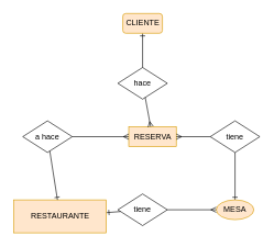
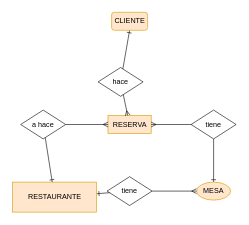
- <mxCell id="2" value="hace" style="rhombus;whiteSpace=wrap;html=1;" parent="1" vertex="1"><mxGeometry x="178" y="102" width="75" height="48" as="geometry" /></mxCell>
+ <mxCell id="2" value="hace" style="rhombus;whiteSpace=wrap;html=1;" parent="1" vertex="1"><mxGeometry x="163" y="112" width="75" height="48" as="geometry" /></mxCell>
- <mxCell id="13" value="RESERVA" style="rounded=0;whiteSpace=wrap;html=1;fillColor=#ffe6cc;strokeColor=#d79b00;" parent="1" vertex="1"><mxGeometry x="194.5" y="192" width="72" height="30" as="geometry" /></mxCell>
+ <mxCell id="13" value="RESERVA" style="rounded=0;whiteSpace=wrap;html=1;fillColor=#ffe6cc;strokeColor=#d79b00;" parent="1" vertex="1"><mxGeometry x="179.5" y="192" width="72" height="30" as="geometry" /></mxCell>
